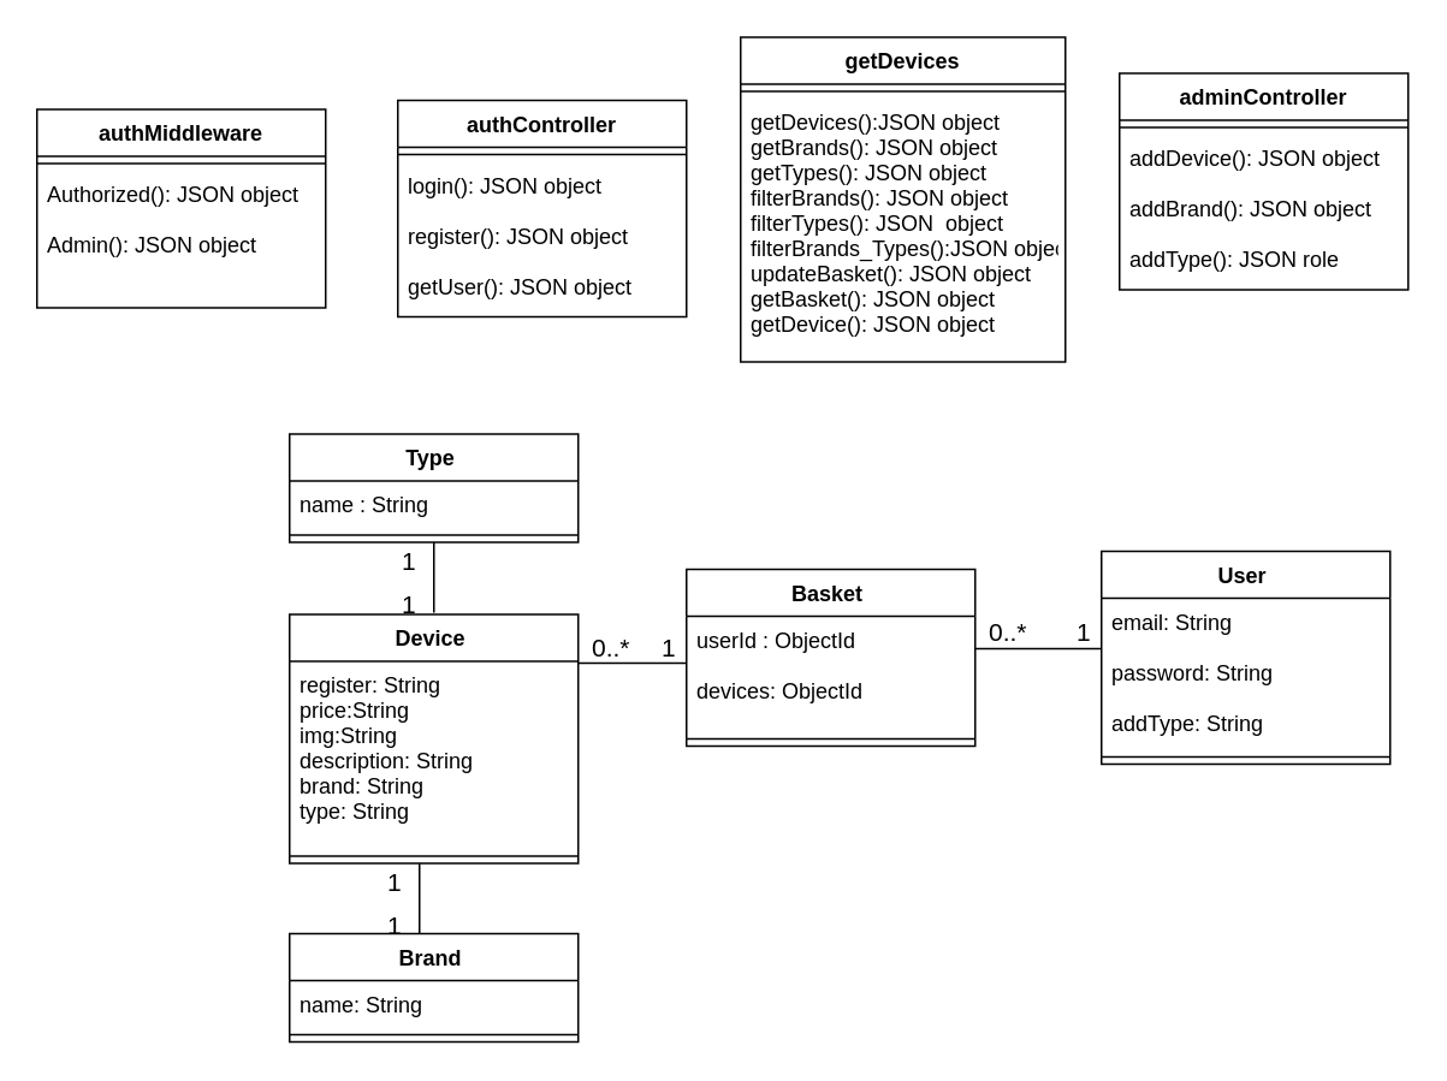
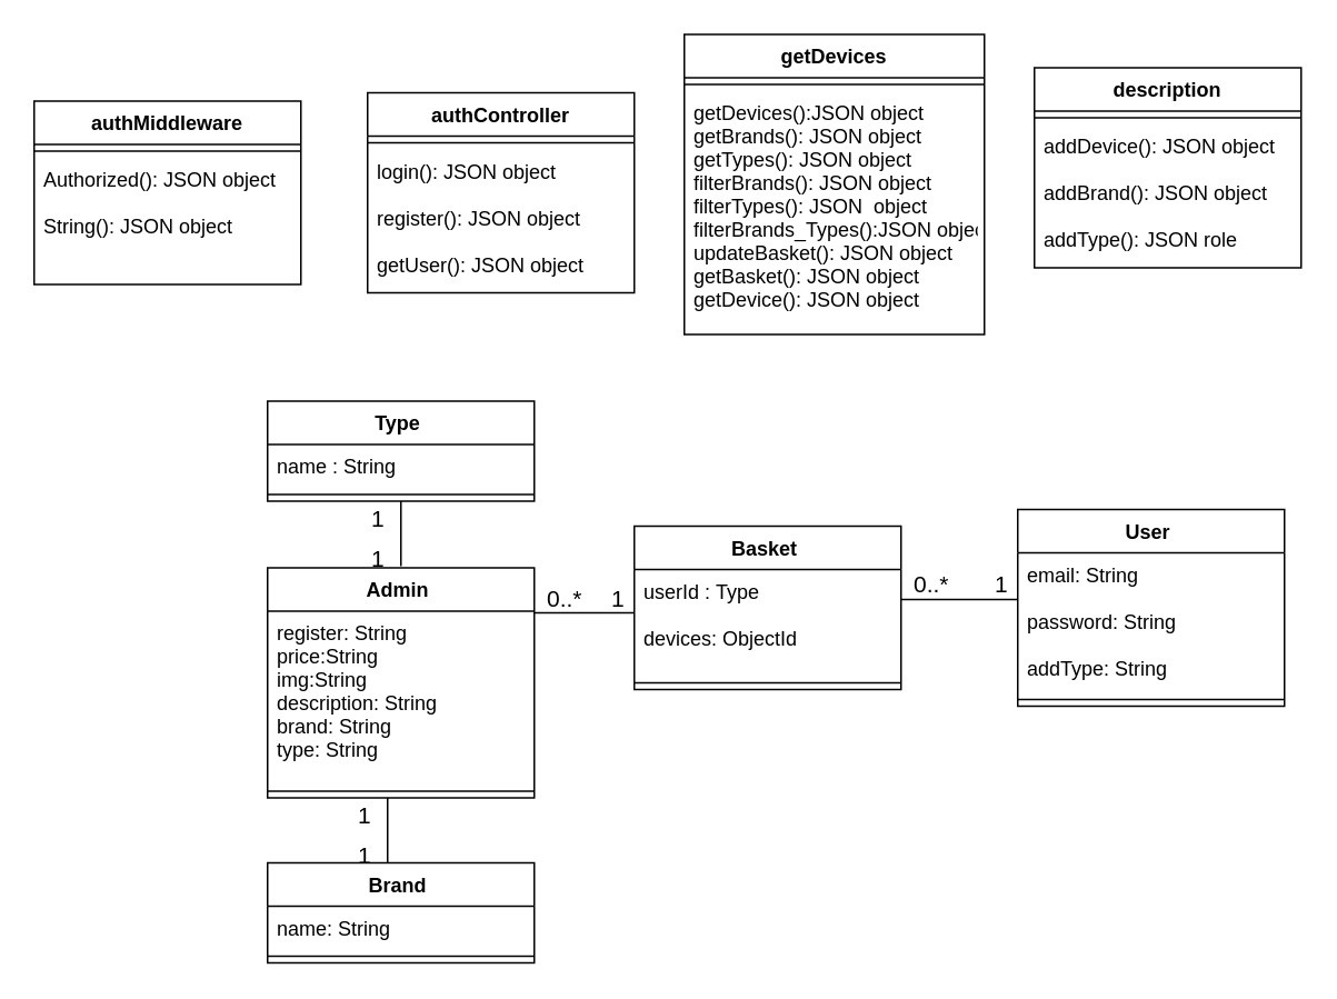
- <mxCell id="2" value="adminController" style="swimlane;fontStyle=1;align=center;verticalAlign=top;childLayout=stackLayout;horizontal=1;startSize=26;horizontalStack=0;resizeParent=1;resizeParentMax=0;resizeLast=0;collapsible=1;marginBottom=0;" vertex="1" parent="1"><mxGeometry x="620" y="40" width="160" height="120" as="geometry"><mxRectangle x="160" y="100" width="130" height="30" as="alternateBounds" /></mxGeometry></mxCell>
+ <mxCell id="2" value="description" style="swimlane;fontStyle=1;align=center;verticalAlign=top;childLayout=stackLayout;horizontal=1;startSize=26;horizontalStack=0;resizeParent=1;resizeParentMax=0;resizeLast=0;collapsible=1;marginBottom=0;" vertex="1" parent="1"><mxGeometry x="620" y="40" width="160" height="120" as="geometry"><mxRectangle x="160" y="100" width="130" height="30" as="alternateBounds" /></mxGeometry></mxCell>
- <mxCell id="13" value="Authorized(): JSON object&#10;&#10;Admin(): JSON object&#10;&#10;&#10;" style="text;strokeColor=none;fillColor=none;align=left;verticalAlign=top;spacingLeft=4;spacingRight=4;overflow=hidden;rotatable=0;points=[[0,0.5],[1,0.5]];portConstraint=eastwest;" vertex="1" parent="11"><mxGeometry y="34" width="160" height="76" as="geometry" /></mxCell>
+ <mxCell id="13" value="Authorized(): JSON object&#10;&#10;String(): JSON object&#10;&#10;&#10;" style="text;strokeColor=none;fillColor=none;align=left;verticalAlign=top;spacingLeft=4;spacingRight=4;overflow=hidden;rotatable=0;points=[[0,0.5],[1,0.5]];portConstraint=eastwest;" vertex="1" parent="11"><mxGeometry y="34" width="160" height="76" as="geometry" /></mxCell>
- <mxCell id="26" value="Device " style="swimlane;fontStyle=1;align=center;verticalAlign=top;childLayout=stackLayout;horizontal=1;startSize=26;horizontalStack=0;resizeParent=1;resizeParentMax=0;resizeLast=0;collapsible=1;marginBottom=0;" vertex="1" parent="1"><mxGeometry x="160" y="340" width="160" height="138" as="geometry" /></mxCell>
+ <mxCell id="26" value="Admin " style="swimlane;fontStyle=1;align=center;verticalAlign=top;childLayout=stackLayout;horizontal=1;startSize=26;horizontalStack=0;resizeParent=1;resizeParentMax=0;resizeLast=0;collapsible=1;marginBottom=0;" vertex="1" parent="1"><mxGeometry x="160" y="340" width="160" height="138" as="geometry" /></mxCell>
- <mxCell id="15" value="userId : ObjectId&#10;&#10;devices: ObjectId &#10;" style="text;strokeColor=none;fillColor=none;align=left;verticalAlign=top;spacingLeft=4;spacingRight=4;overflow=hidden;rotatable=0;points=[[0,0.5],[1,0.5]];portConstraint=eastwest;" vertex="1" parent="14"><mxGeometry y="26" width="160" height="64" as="geometry" /></mxCell>
+ <mxCell id="15" value="userId : Type&#10;&#10;devices: ObjectId &#10;" style="text;strokeColor=none;fillColor=none;align=left;verticalAlign=top;spacingLeft=4;spacingRight=4;overflow=hidden;rotatable=0;points=[[0,0.5],[1,0.5]];portConstraint=eastwest;" vertex="1" parent="14"><mxGeometry y="26" width="160" height="64" as="geometry" /></mxCell>
